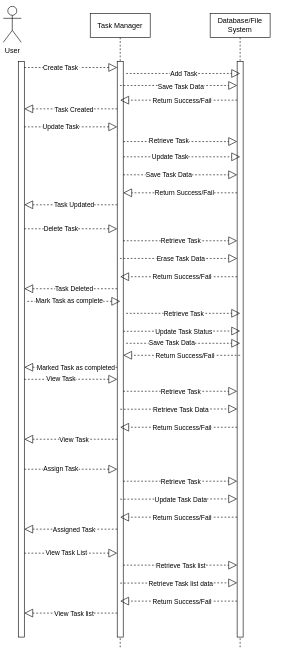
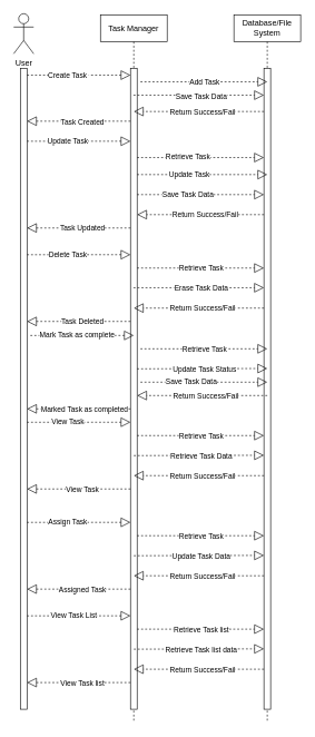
- <mxCell id="6" value="User" style="shape=umlActor;verticalLabelPosition=bottom;verticalAlign=top;html=1;outlineConnect=0;" vertex="1" parent="1"><mxGeometry x="5" y="10" width="30" height="60" as="geometry" /></mxCell>
+ <mxCell id="6" value="User" style="shape=umlActor;verticalLabelPosition=bottom;verticalAlign=top;html=1;outlineConnect=0;" vertex="1" parent="1"><mxGeometry x="20" y="20" width="30" height="60" as="geometry" /></mxCell>
